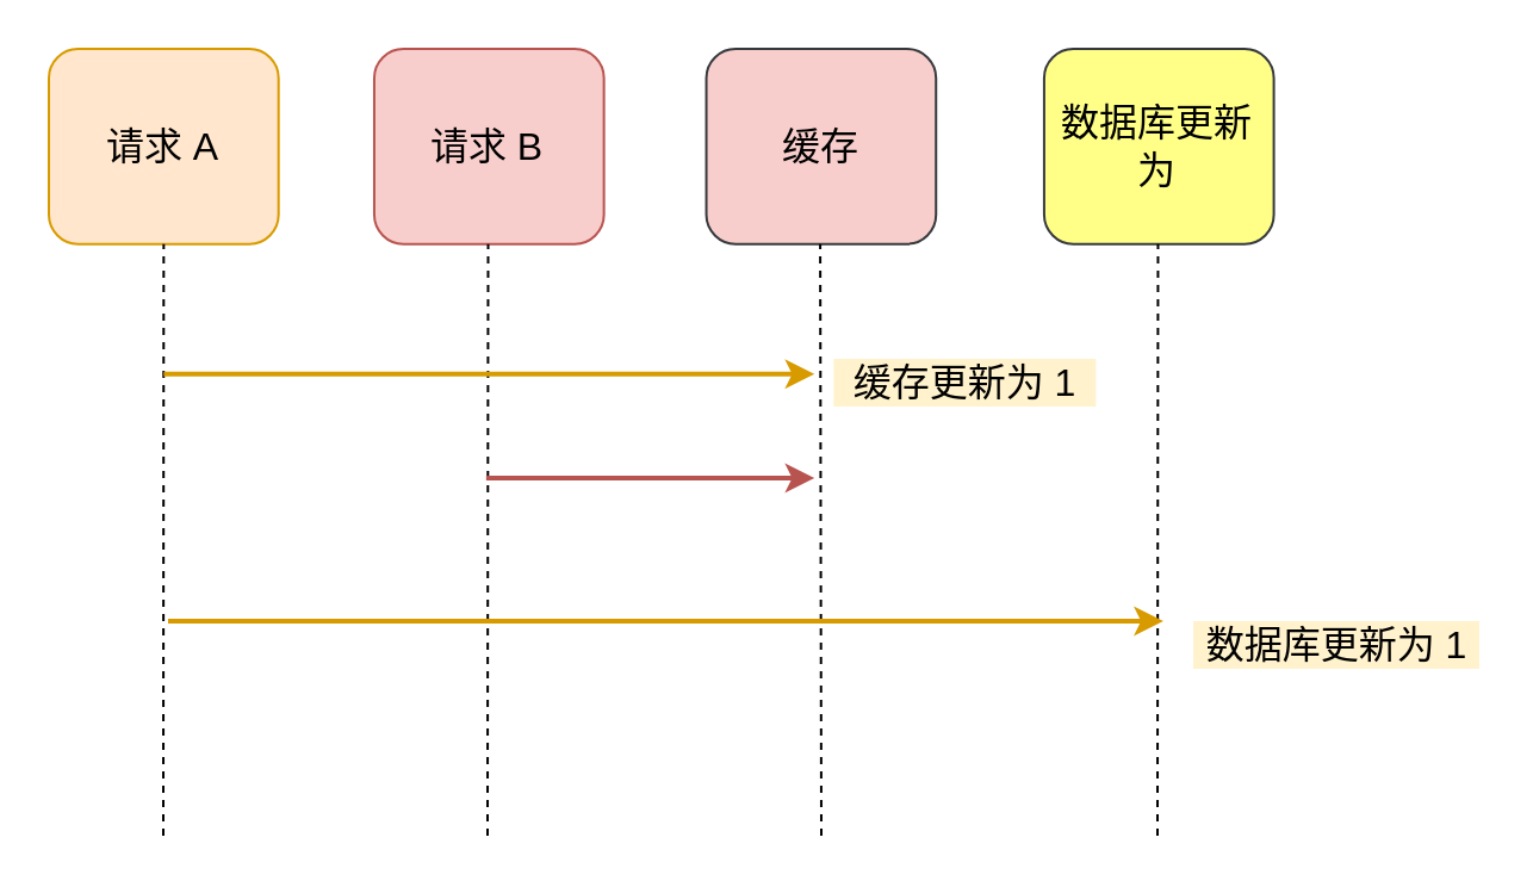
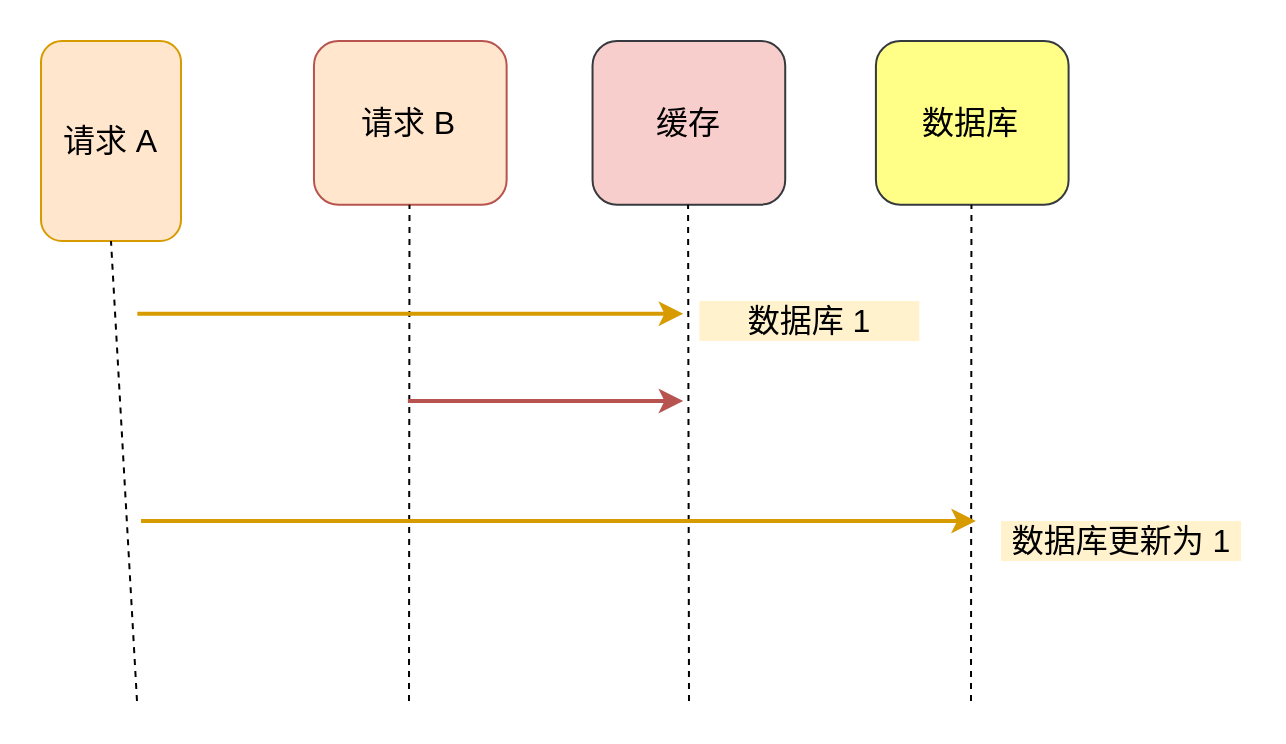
- <mxCell id="2" value="请求 A" style="rounded=1;whiteSpace=wrap;html=1;fontSize=16;fillColor=#ffe6cc;strokeColor=#d79b00;" vertex="1" parent="1"><mxGeometry x="20" y="20" width="96.338" height="81.818" as="geometry" /></mxCell>
+ <mxCell id="2" value="请求 A" style="rounded=1;whiteSpace=wrap;html=1;fontSize=16;fillColor=#ffe6cc;strokeColor=#d79b00;" vertex="1" parent="1"><mxGeometry x="20" y="20" width="70" height="100" as="geometry" /></mxCell>
- <mxCell id="3" value="请求 B" style="rounded=1;whiteSpace=wrap;html=1;fontSize=16;fillColor=#f8cecc;strokeColor=#b85450;" vertex="1" parent="1"><mxGeometry x="156.479" y="20" width="96.338" height="81.818" as="geometry" /></mxCell>
+ <mxCell id="3" value="请求 B" style="rounded=1;whiteSpace=wrap;html=1;fontSize=16;fillColor=#ffe6cc;strokeColor=#b85450;" vertex="1" parent="1"><mxGeometry x="156.479" y="20" width="96.338" height="81.818" as="geometry" /></mxCell>
- <mxCell id="5" value="数据库更新为" style="rounded=1;whiteSpace=wrap;html=1;fontSize=16;fillColor=#ffff88;strokeColor=#36393d;" vertex="1" parent="1"><mxGeometry x="437.465" y="20" width="96.338" height="81.818" as="geometry" /></mxCell>
+ <mxCell id="5" value="数据库" style="rounded=1;whiteSpace=wrap;html=1;fontSize=16;fillColor=#ffff88;strokeColor=#36393d;" vertex="1" parent="1"><mxGeometry x="437.465" y="20" width="96.338" height="81.818" as="geometry" /></mxCell>
- <mxCell id="14" value="缓存更新为 1" style="text;html=1;align=center;verticalAlign=middle;resizable=0;points=[];autosize=1;fillColor=#fff2cc;fontSize=16;strokeWidth=2;" vertex="1" parent="1"><mxGeometry x="349.155" y="149.999" width="110" height="20" as="geometry" /></mxCell>
+ <mxCell id="14" value="数据库 1" style="text;html=1;align=center;verticalAlign=middle;resizable=0;points=[];autosize=1;fillColor=#fff2cc;fontSize=16;strokeWidth=2;" vertex="1" parent="1"><mxGeometry x="349.155" y="149.999" width="110" height="20" as="geometry" /></mxCell>
